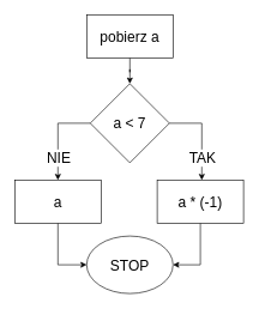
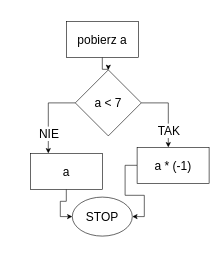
- <mxCell id="8" value="pobierz a" style="rounded=0;whiteSpace=wrap;html=1;labelBackgroundColor=none;fontSize=20;" vertex="1" parent="1"><mxGeometry x="120" y="20" width="120" height="60" as="geometry" /></mxCell>
+ <mxCell id="8" value="pobierz a" style="rounded=0;whiteSpace=wrap;html=1;labelBackgroundColor=none;fontSize=20;" vertex="1" parent="1"><mxGeometry x="110" y="35" width="120" height="60" as="geometry" /></mxCell>
- <mxCell id="12" value="a" style="whiteSpace=wrap;html=1;fontSize=20;labelBackgroundColor=none;" vertex="1" parent="1"><mxGeometry x="20" y="250" width="120" height="60" as="geometry" /></mxCell>
+ <mxCell id="12" value="a" style="whiteSpace=wrap;html=1;fontSize=20;labelBackgroundColor=none;" vertex="1" parent="1"><mxGeometry x="50" y="255" width="120" height="60" as="geometry" /></mxCell>
- <mxCell id="10" value="a * (-1)" style="whiteSpace=wrap;html=1;fontSize=20;labelBackgroundColor=none;" vertex="1" parent="1"><mxGeometry x="218" y="250" width="120" height="60" as="geometry" /></mxCell>
+ <mxCell id="10" value="a * (-1)" style="whiteSpace=wrap;html=1;fontSize=20;labelBackgroundColor=none;" vertex="1" parent="1"><mxGeometry x="228" y="245" width="120" height="60" as="geometry" /></mxCell>
- <mxCell id="13" value="STOP" style="ellipse;whiteSpace=wrap;html=1;labelBackgroundColor=none;fontSize=20;" vertex="1" parent="1"><mxGeometry x="120" y="328" width="120" height="80" as="geometry" /></mxCell>
+ <mxCell id="13" value="STOP" style="ellipse;whiteSpace=wrap;html=1;labelBackgroundColor=none;fontSize=20;" vertex="1" parent="1"><mxGeometry x="120" y="328" width="100" height="65" as="geometry" /></mxCell>
